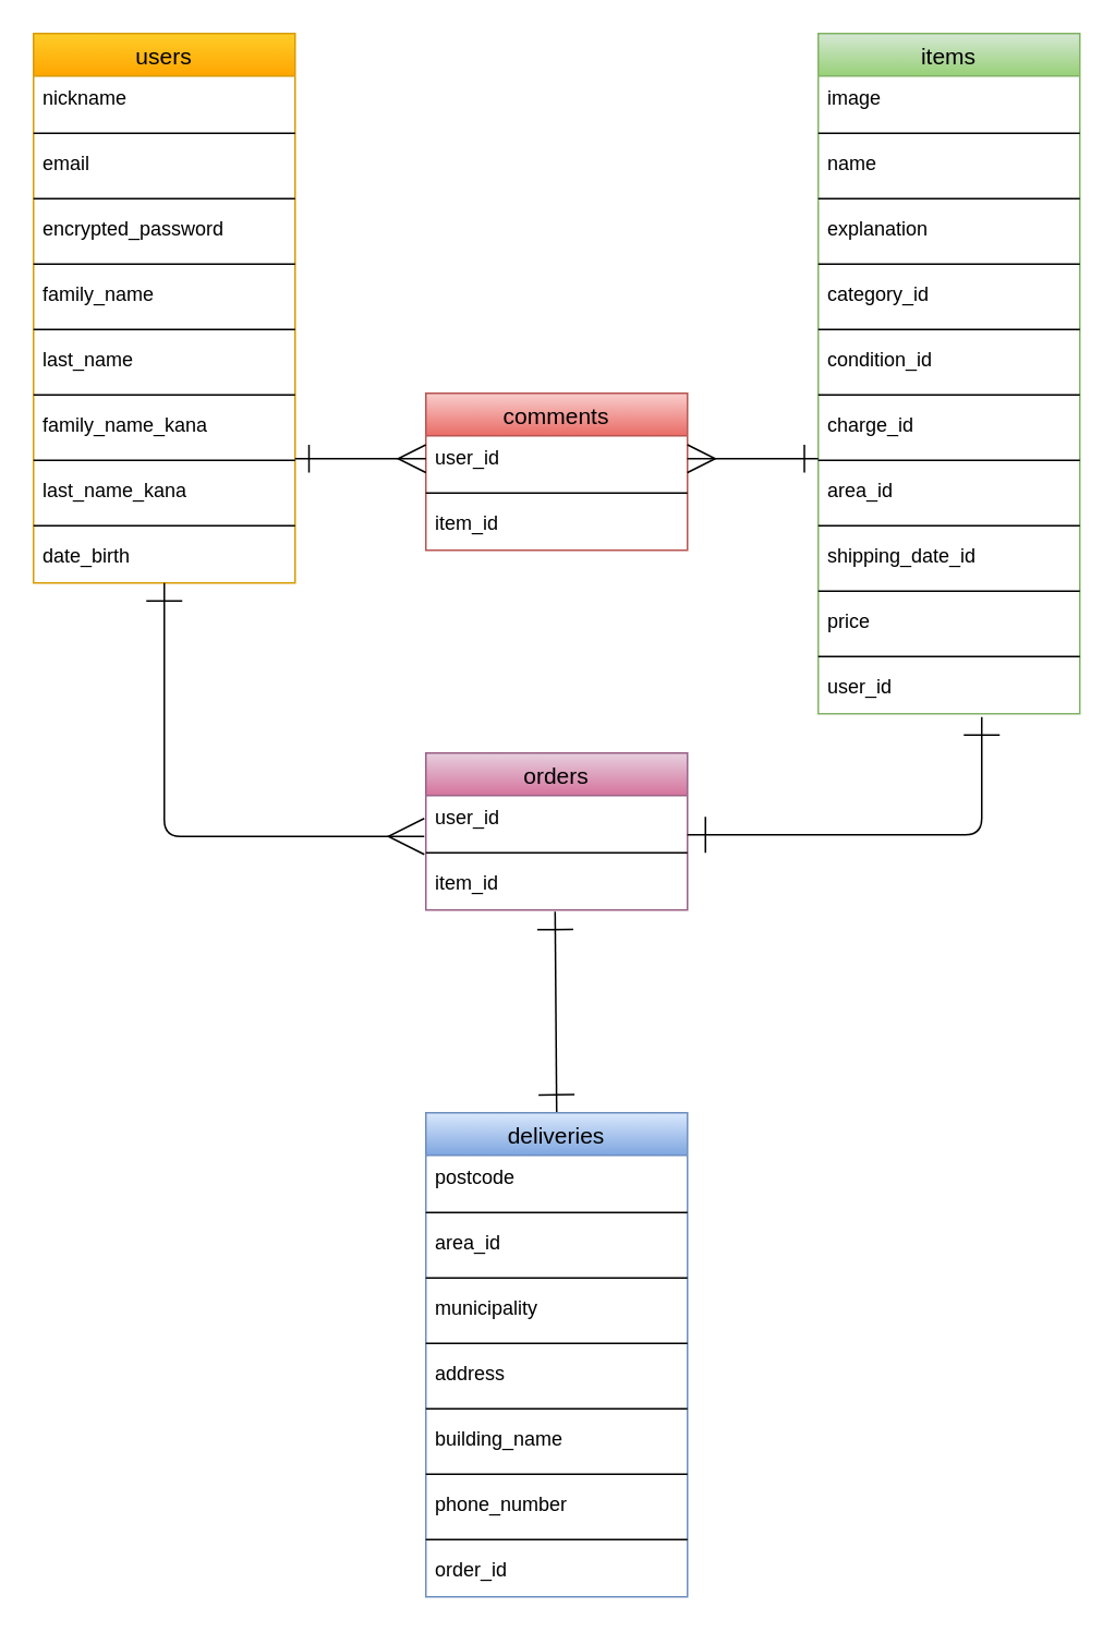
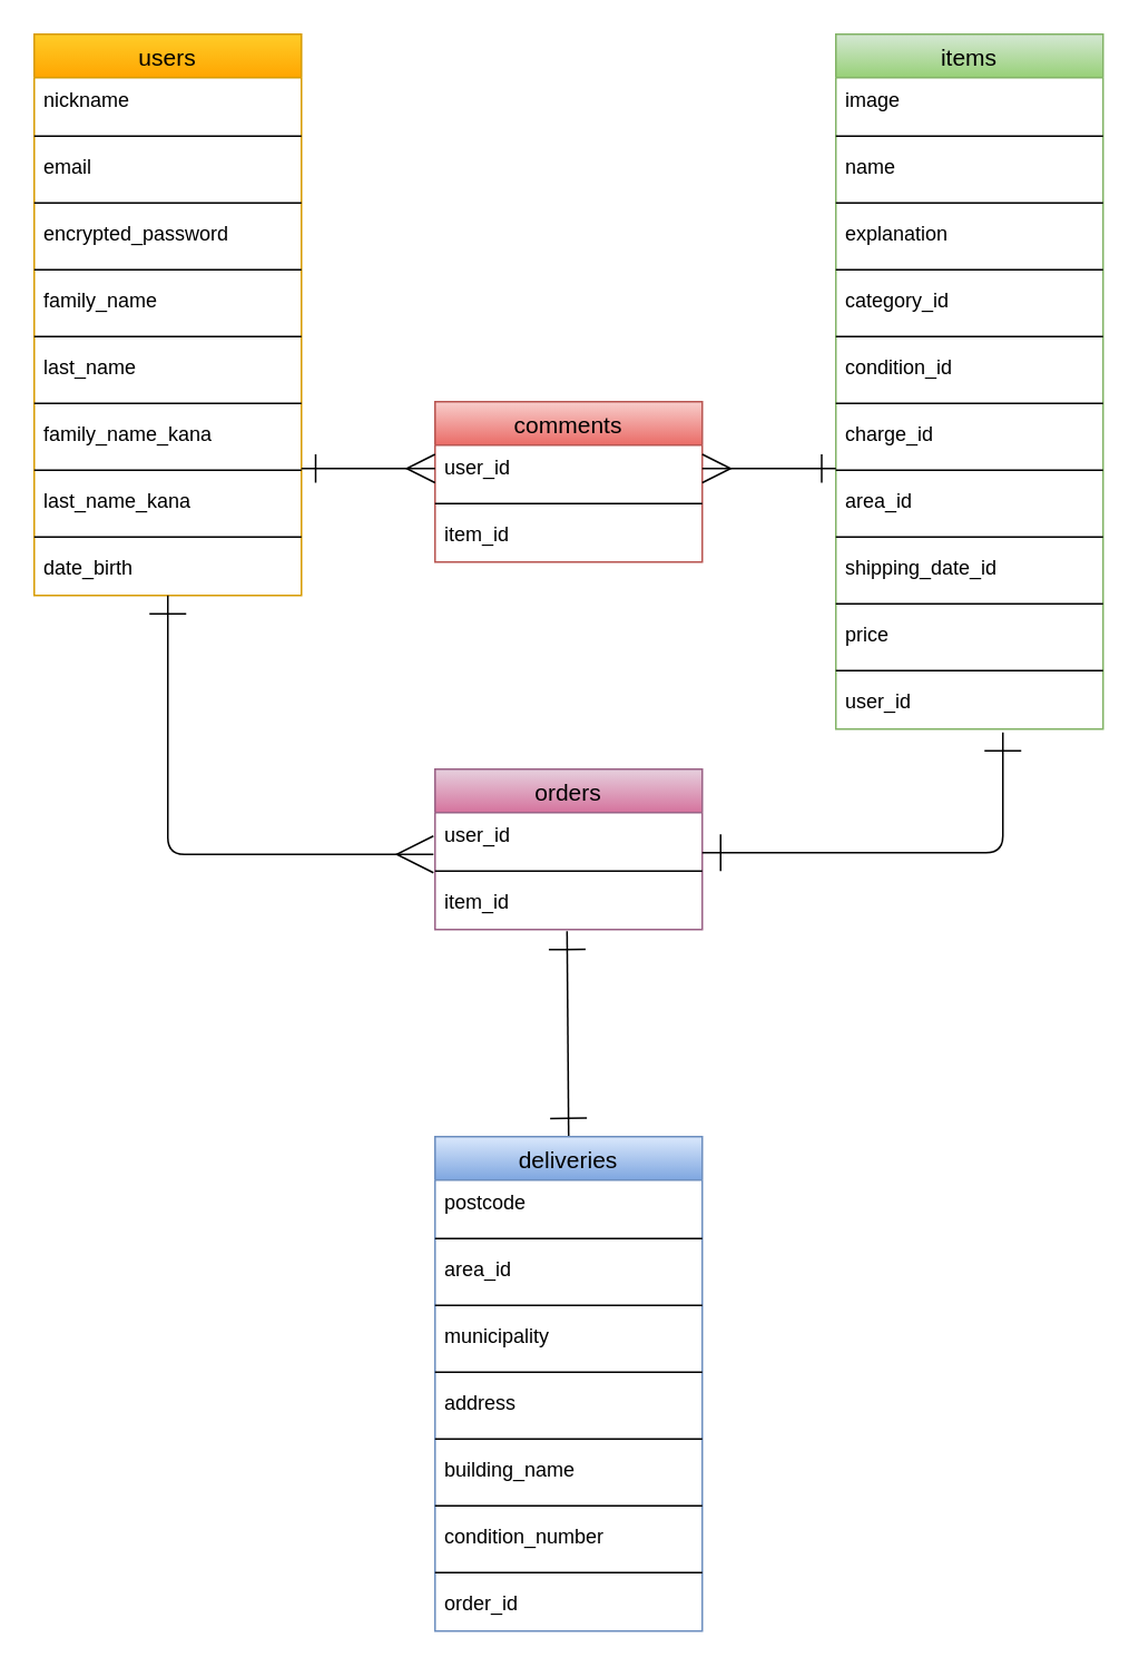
- <mxCell id="56" value="phone_number" style="text;strokeColor=none;fillColor=none;spacingLeft=4;spacingRight=4;overflow=hidden;rotatable=0;points=[[0,0.5],[1,0.5]];portConstraint=eastwest;fontSize=12;" parent="45" vertex="1"><mxGeometry y="226" width="160" height="30" as="geometry" /></mxCell>
+ <mxCell id="56" value="condition_number" style="text;strokeColor=none;fillColor=none;spacingLeft=4;spacingRight=4;overflow=hidden;rotatable=0;points=[[0,0.5],[1,0.5]];portConstraint=eastwest;fontSize=12;" parent="45" vertex="1"><mxGeometry y="226" width="160" height="30" as="geometry" /></mxCell>
